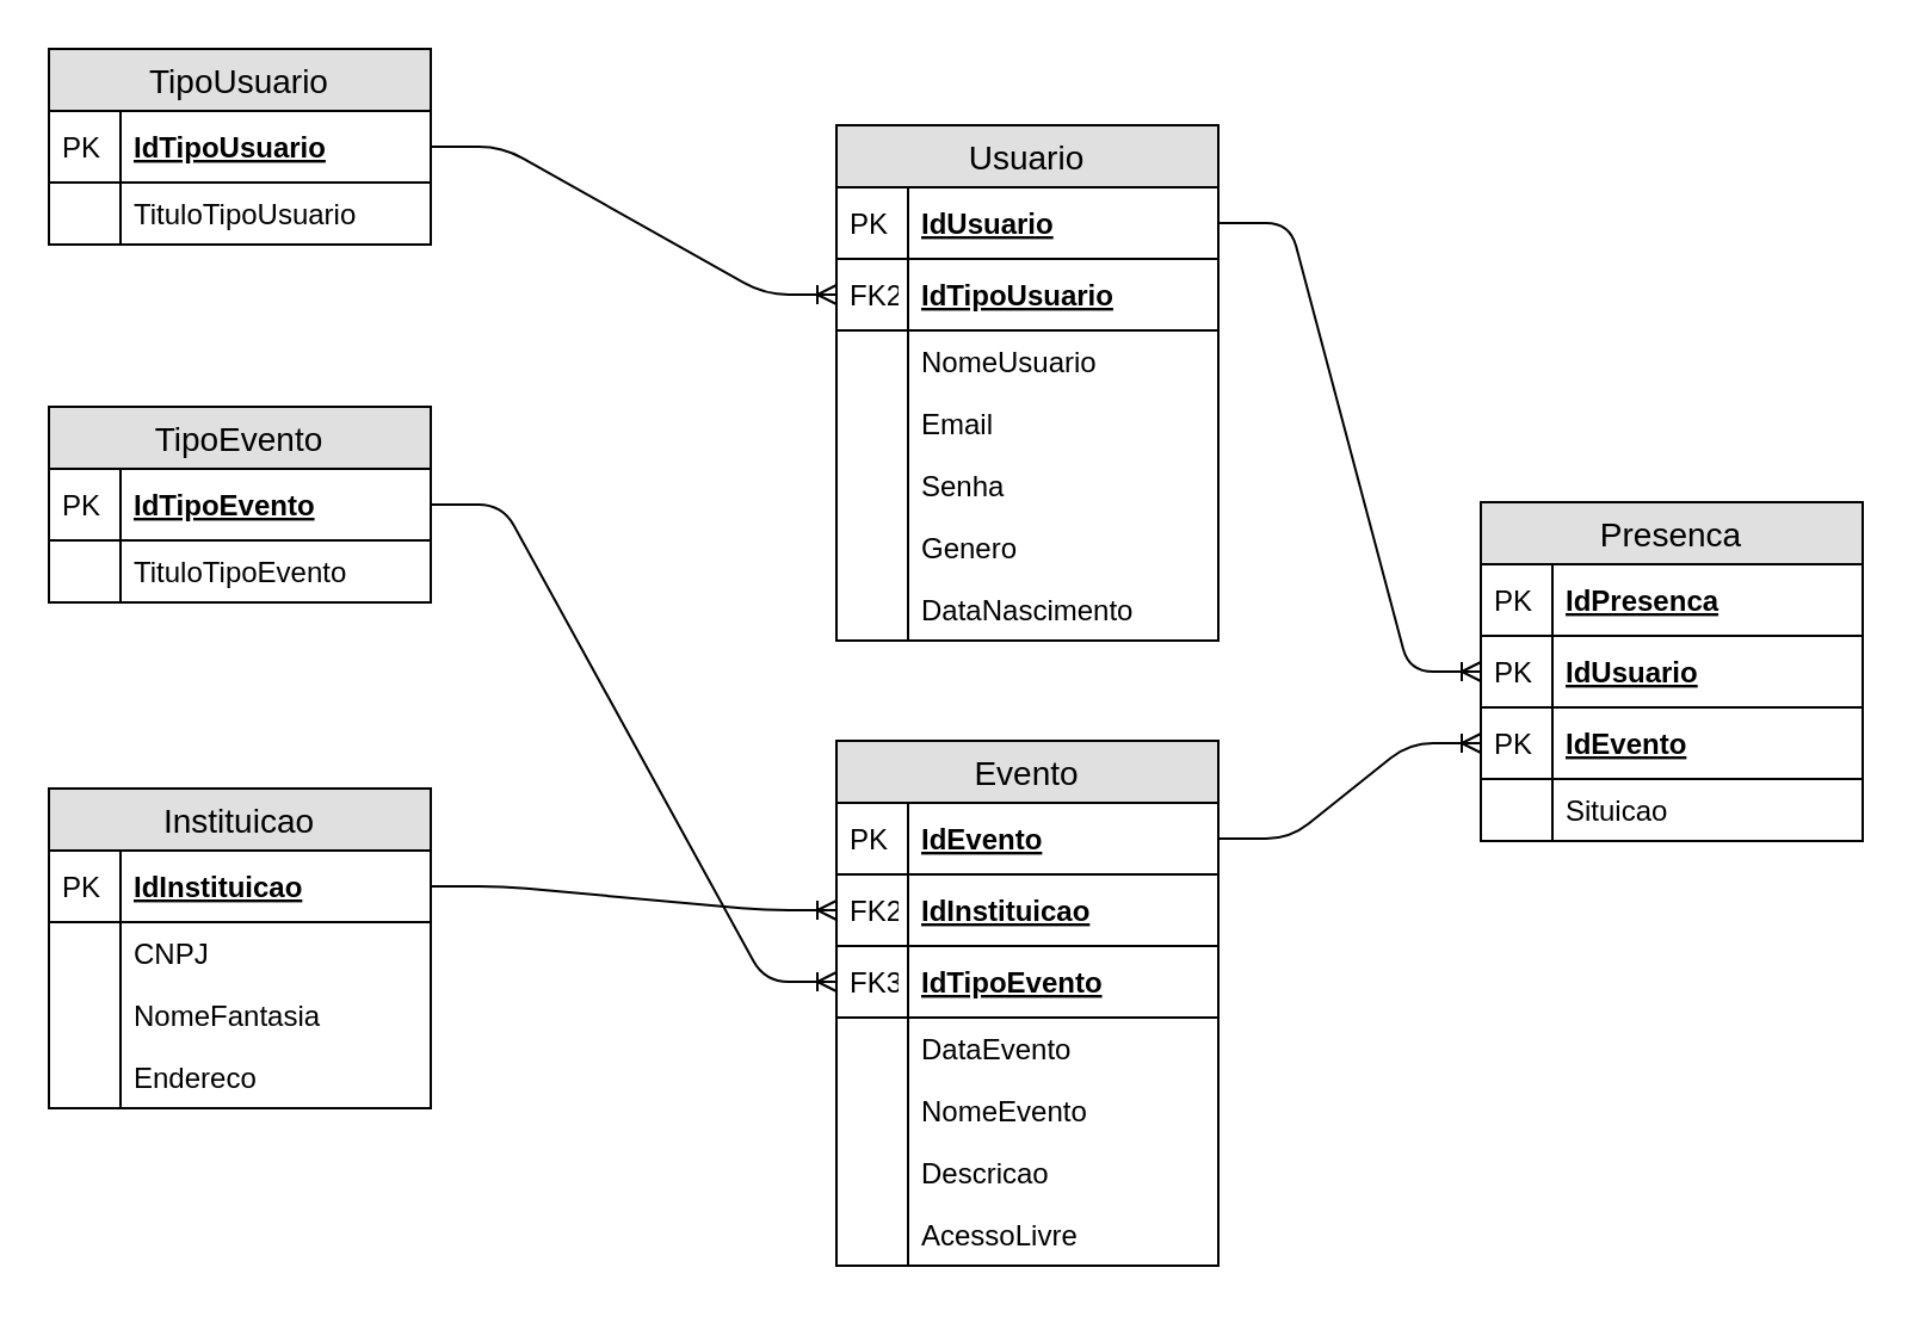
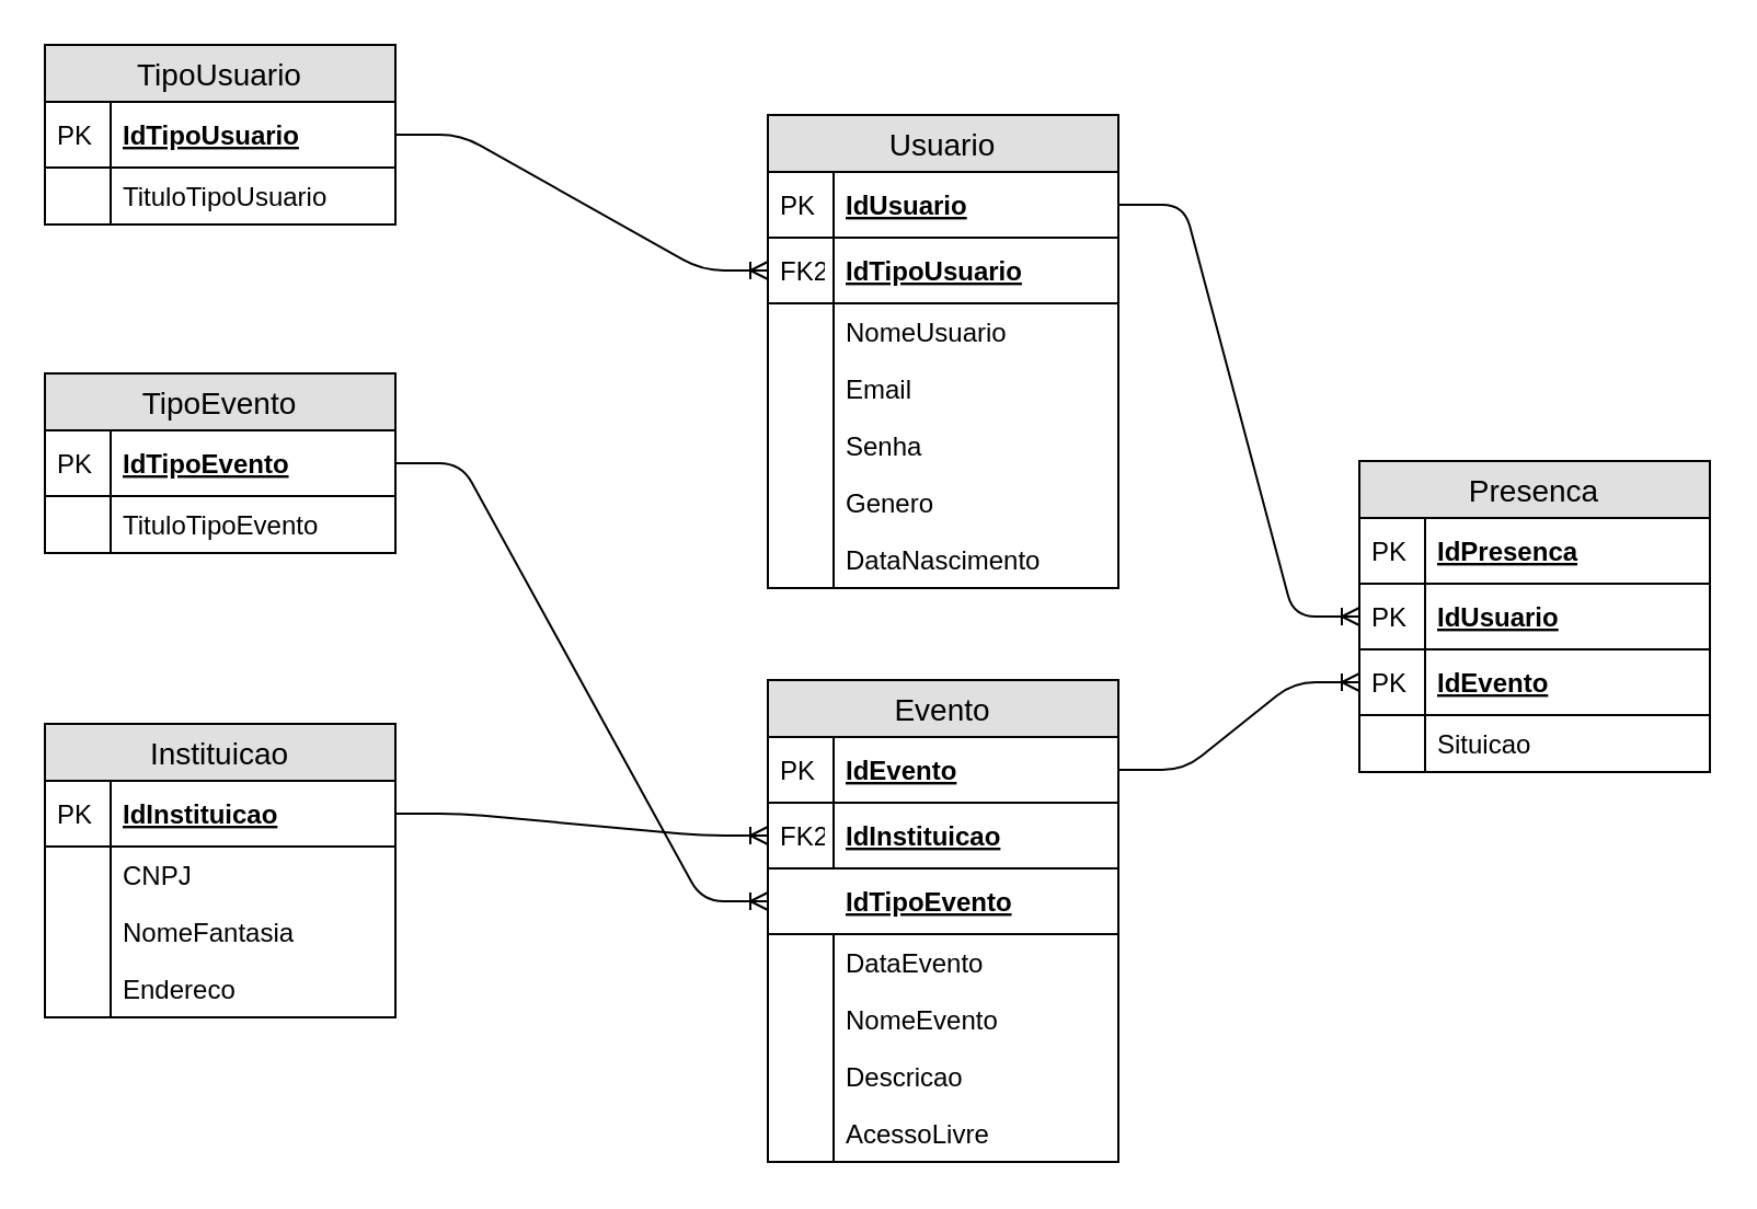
- <mxCell id="51" value="FK3" style="shape=partialRectangle;top=0;left=0;bottom=0;fillColor=none;align=left;verticalAlign=middle;spacingLeft=4;spacingRight=4;overflow=hidden;rotatable=0;points=[];portConstraint=eastwest;part=1;fontSize=12;" vertex="1" connectable="0" parent="50"><mxGeometry width="30" height="30" as="geometry" /></mxCell>
